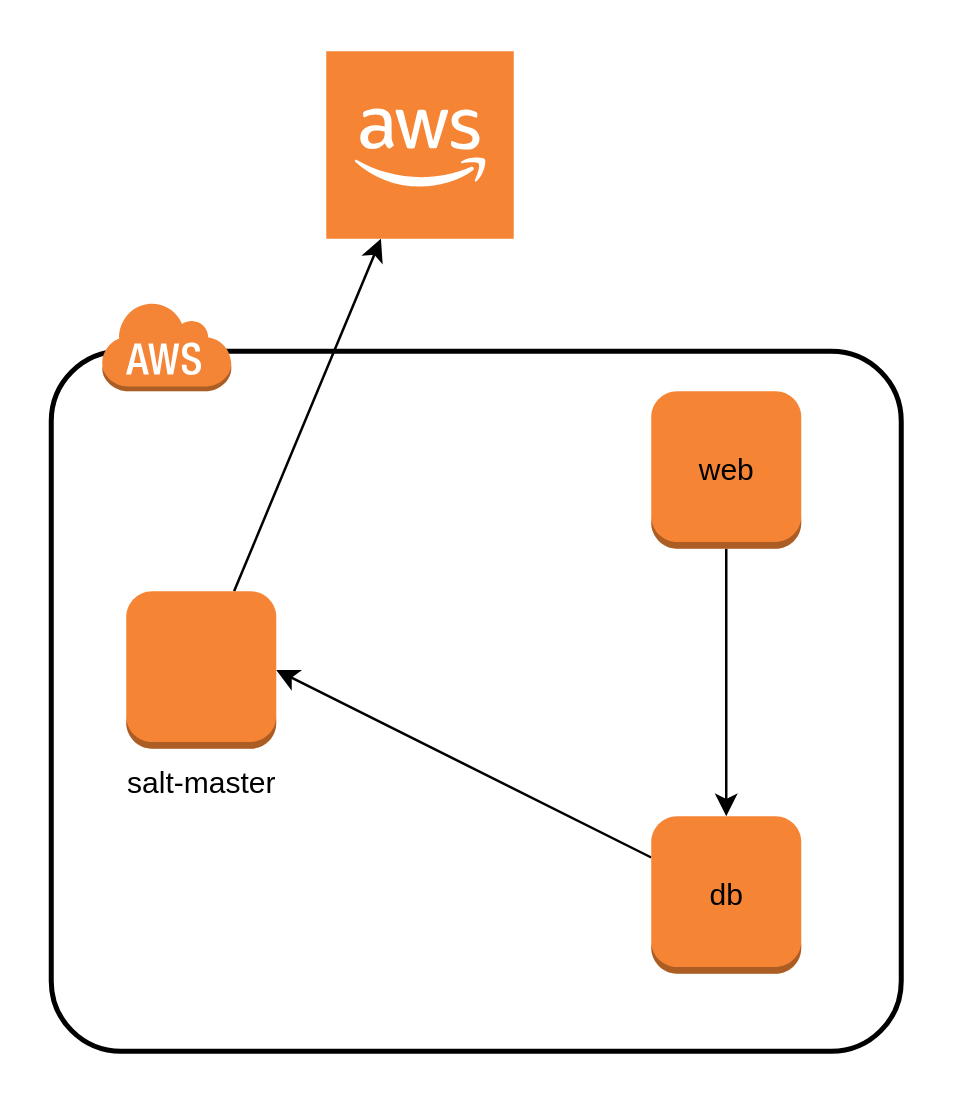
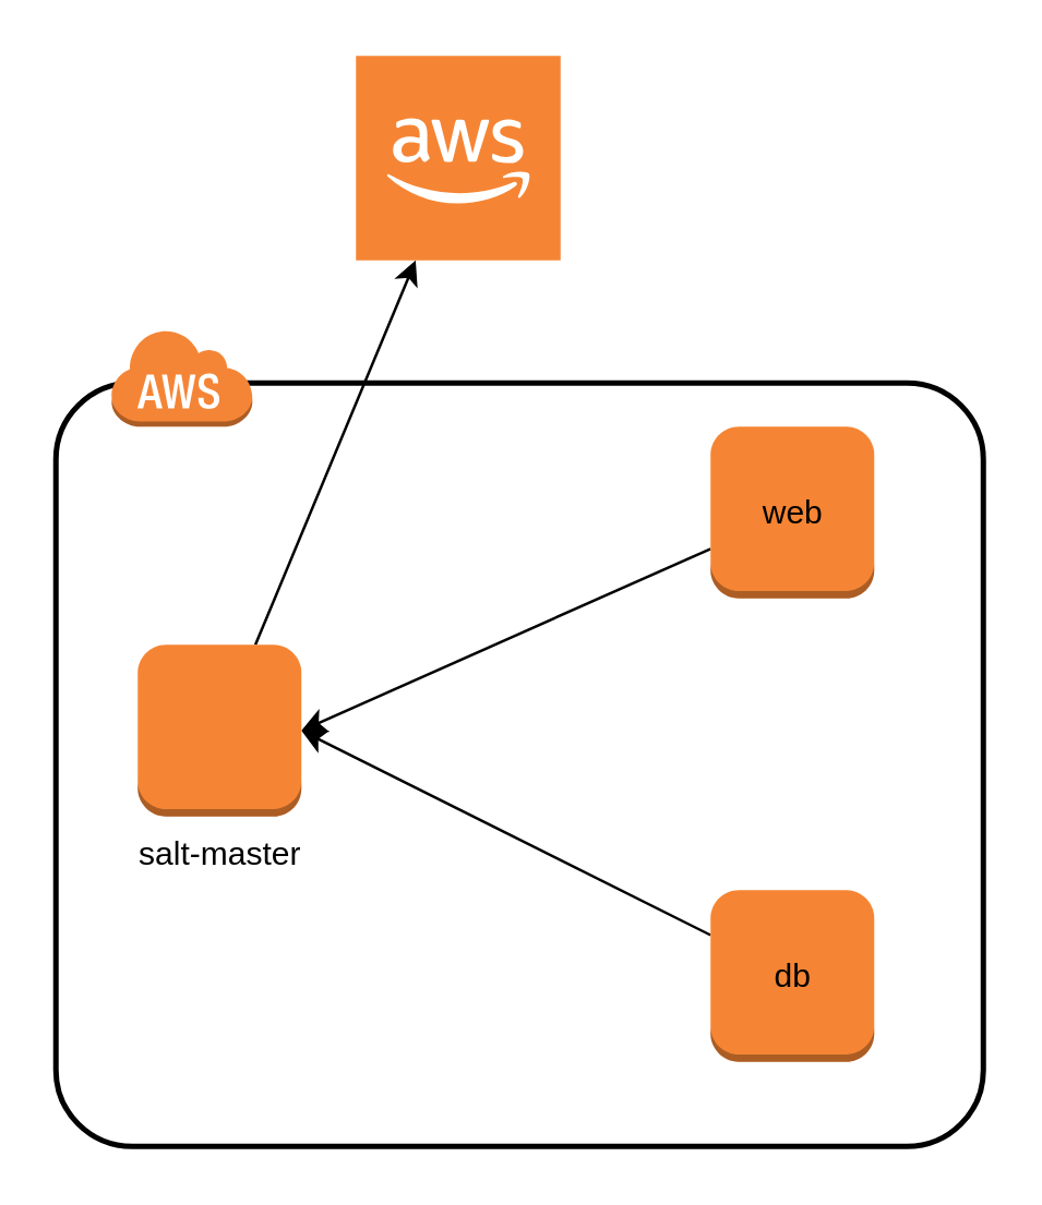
- <mxCell id="4" style="rounded=0;orthogonalLoop=1;jettySize=auto;html=1;" edge="1" parent="1" source="5" target="7"><mxGeometry relative="1" as="geometry" /></mxCell>
+ <mxCell id="4" style="rounded=0;orthogonalLoop=1;jettySize=auto;html=1;entryX=1;entryY=0.5;entryDx=0;entryDy=0;entryPerimeter=0;" edge="1" parent="1" source="5" target="9"><mxGeometry relative="1" as="geometry" /></mxCell>
